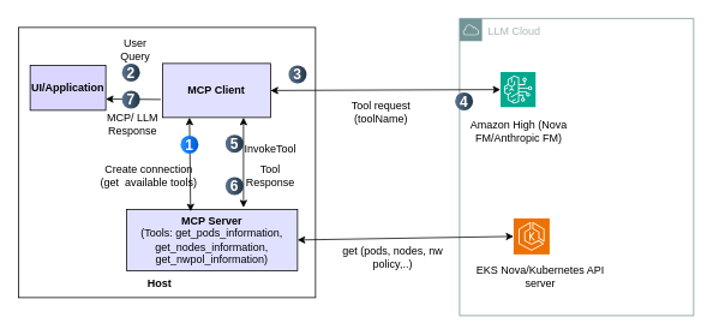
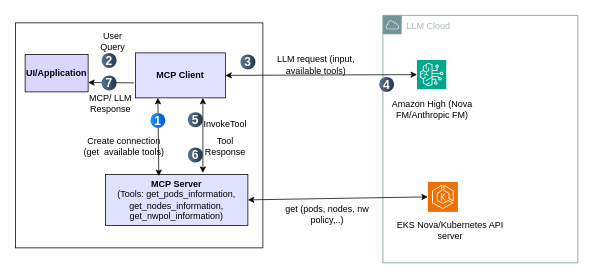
+ <mxCell id="27" value="LLM request (input, available tools)" style="text;html=1;align=center;verticalAlign=middle;whiteSpace=wrap;rounded=0;" vertex="1" parent="1"><mxGeometry x="364" y="71" width="114" height="30" as="geometry" /></mxCell>
- <mxCell id="28" value="Tool request (toolName)" style="text;html=1;align=center;verticalAlign=middle;whiteSpace=wrap;rounded=0;" vertex="1" parent="1"><mxGeometry x="371" y="109" width="104" height="30" as="geometry" /></mxCell>
- <mxCell id="7" value="Host" style="text;html=1;align=center;verticalAlign=middle;whiteSpace=wrap;rounded=0;fontStyle=1" vertex="1" parent="1"><mxGeometry x="147" y="300" width="60" height="30" as="geometry" /></mxCell>
